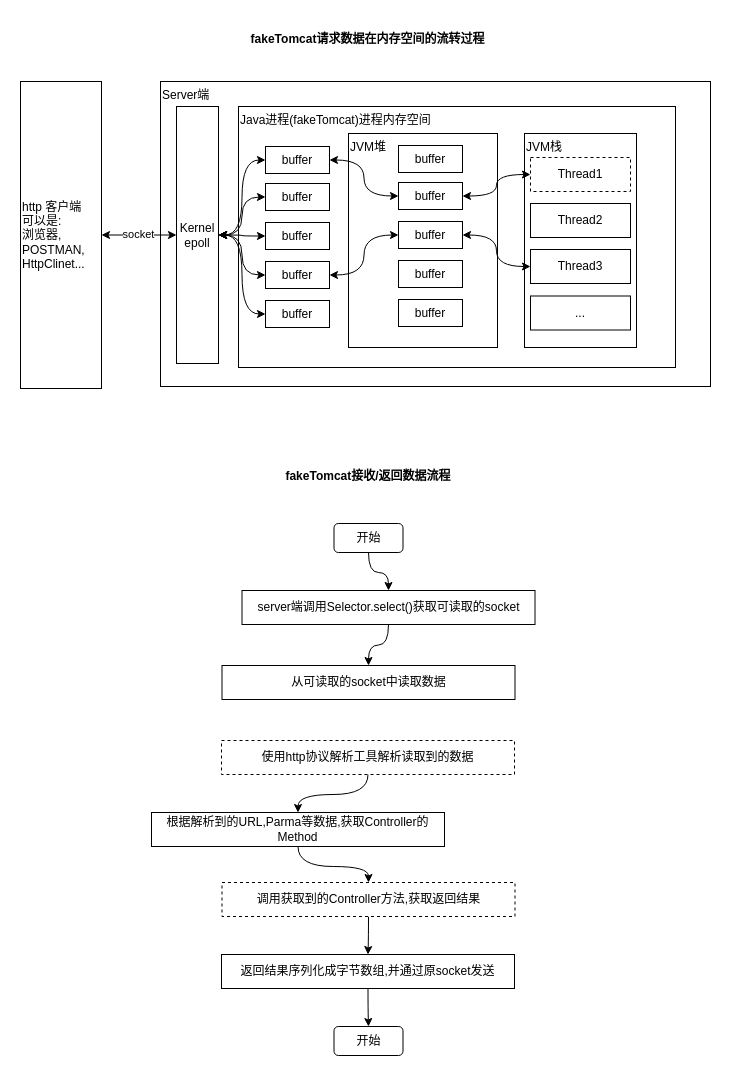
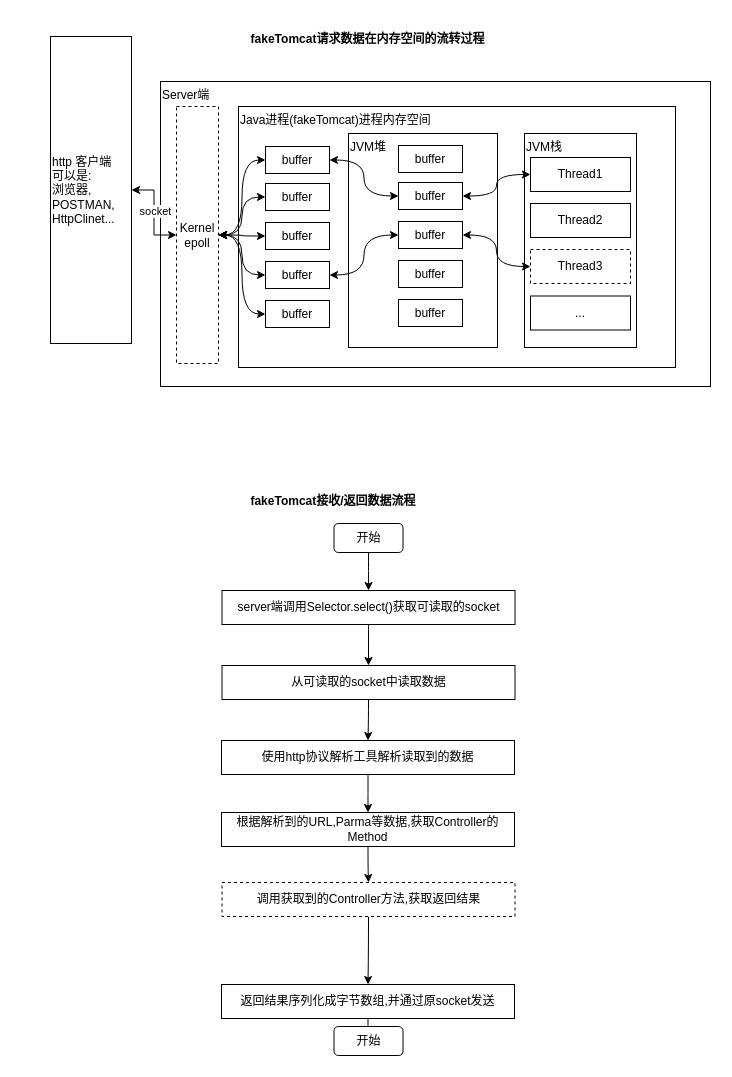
- <mxCell id="28" value="Thread1" style="rounded=0;whiteSpace=wrap;html=1;align=center;verticalAlign=middle;dashed=1;" vertex="1" parent="1"><mxGeometry x="530" y="157" width="100" height="34" as="geometry" /></mxCell>
+ <mxCell id="28" value="Thread1" style="rounded=0;whiteSpace=wrap;html=1;align=center;verticalAlign=middle;" vertex="1" parent="1"><mxGeometry x="530" y="157" width="100" height="34" as="geometry" /></mxCell>
- <mxCell id="6" value="http 客户端&lt;br&gt;可以是:&lt;br&gt;浏览器,&lt;br&gt;POSTMAN,&lt;br&gt;HttpClinet..." style="rounded=0;whiteSpace=wrap;html=1;align=left;verticalAlign=middle;" vertex="1" parent="1"><mxGeometry x="20" y="81" width="81" height="307" as="geometry" /></mxCell>
+ <mxCell id="6" value="http 客户端&lt;br&gt;可以是:&lt;br&gt;浏览器,&lt;br&gt;POSTMAN,&lt;br&gt;HttpClinet..." style="rounded=0;whiteSpace=wrap;html=1;align=left;verticalAlign=middle;" vertex="1" parent="1"><mxGeometry x="50" y="36" width="81" height="307" as="geometry" /></mxCell>
- <mxCell id="7" value="Kernel&lt;br&gt;epoll" style="rounded=0;whiteSpace=wrap;html=1;align=center;verticalAlign=middle;" vertex="1" parent="1"><mxGeometry x="176" y="106" width="42" height="257" as="geometry" /></mxCell>
+ <mxCell id="7" value="Kernel&lt;br&gt;epoll" style="rounded=0;whiteSpace=wrap;html=1;align=center;verticalAlign=middle;dashed=1;" vertex="1" parent="1"><mxGeometry x="176" y="106" width="42" height="257" as="geometry" /></mxCell>
- <mxCell id="30" value="Thread3" style="rounded=0;whiteSpace=wrap;html=1;align=center;verticalAlign=middle;" vertex="1" parent="1"><mxGeometry x="530" y="249" width="100" height="34" as="geometry" /></mxCell>
+ <mxCell id="30" value="Thread3" style="rounded=0;whiteSpace=wrap;html=1;align=center;verticalAlign=middle;dashed=1;" vertex="1" parent="1"><mxGeometry x="530" y="249" width="100" height="34" as="geometry" /></mxCell>
- <mxCell id="34" value="fakeTomcat接收/返回数据流程" style="text;html=1;strokeColor=none;fillColor=none;align=center;verticalAlign=middle;whiteSpace=wrap;rounded=0;fontStyle=1" vertex="1" parent="1"><mxGeometry x="271" y="466" width="194" height="20" as="geometry" /></mxCell>
+ <mxCell id="34" value="fakeTomcat接收/返回数据流程" style="text;html=1;strokeColor=none;fillColor=none;align=center;verticalAlign=middle;whiteSpace=wrap;rounded=0;fontStyle=1" vertex="1" parent="1"><mxGeometry x="236" y="491" width="194" height="20" as="geometry" /></mxCell>
- <mxCell id="38" value="server端调用Selector.select()获取可读取的socket" style="rounded=0;whiteSpace=wrap;html=1;align=center;verticalAlign=middle;" vertex="1" parent="1"><mxGeometry x="241.5" y="590" width="293" height="34" as="geometry" /></mxCell>
+ <mxCell id="38" value="server端调用Selector.select()获取可读取的socket" style="rounded=0;whiteSpace=wrap;html=1;align=center;verticalAlign=middle;" vertex="1" parent="1"><mxGeometry x="221.5" y="590" width="293" height="34" as="geometry" /></mxCell>
+ <mxCell id="39" style="edgeStyle=orthogonalEdgeStyle;curved=1;rounded=0;orthogonalLoop=1;jettySize=auto;html=1;entryX=0.5;entryY=0;entryDx=0;entryDy=0;startArrow=none;startFill=0;" edge="1" parent="1" source="40" target="42"><mxGeometry relative="1" as="geometry" /></mxCell>
- <mxCell id="42" value="使用http协议解析工具解析读取到的数据" style="rounded=0;whiteSpace=wrap;html=1;align=center;verticalAlign=middle;dashed=1;" vertex="1" parent="1"><mxGeometry x="221" y="740" width="293" height="34" as="geometry" /></mxCell>
+ <mxCell id="42" value="使用http协议解析工具解析读取到的数据" style="rounded=0;whiteSpace=wrap;html=1;align=center;verticalAlign=middle;" vertex="1" parent="1"><mxGeometry x="221" y="740" width="293" height="34" as="geometry" /></mxCell>
- <mxCell id="44" value="根据解析到的URL,Parma等数据,获取Controller的Method" style="rounded=0;whiteSpace=wrap;html=1;align=center;verticalAlign=middle;" vertex="1" parent="1"><mxGeometry x="151" y="812" width="293" height="34" as="geometry" /></mxCell>
+ <mxCell id="44" value="根据解析到的URL,Parma等数据,获取Controller的Method" style="rounded=0;whiteSpace=wrap;html=1;align=center;verticalAlign=middle;" vertex="1" parent="1"><mxGeometry x="221" y="812" width="293" height="34" as="geometry" /></mxCell>
- <mxCell id="48" value="返回结果序列化成字节数组,并通过原socket发送" style="rounded=0;whiteSpace=wrap;html=1;align=center;verticalAlign=middle;" vertex="1" parent="1"><mxGeometry x="221" y="954" width="293" height="34" as="geometry" /></mxCell>
+ <mxCell id="48" value="返回结果序列化成字节数组,并通过原socket发送" style="rounded=0;whiteSpace=wrap;html=1;align=center;verticalAlign=middle;" vertex="1" parent="1"><mxGeometry x="221" y="984" width="293" height="34" as="geometry" /></mxCell>
